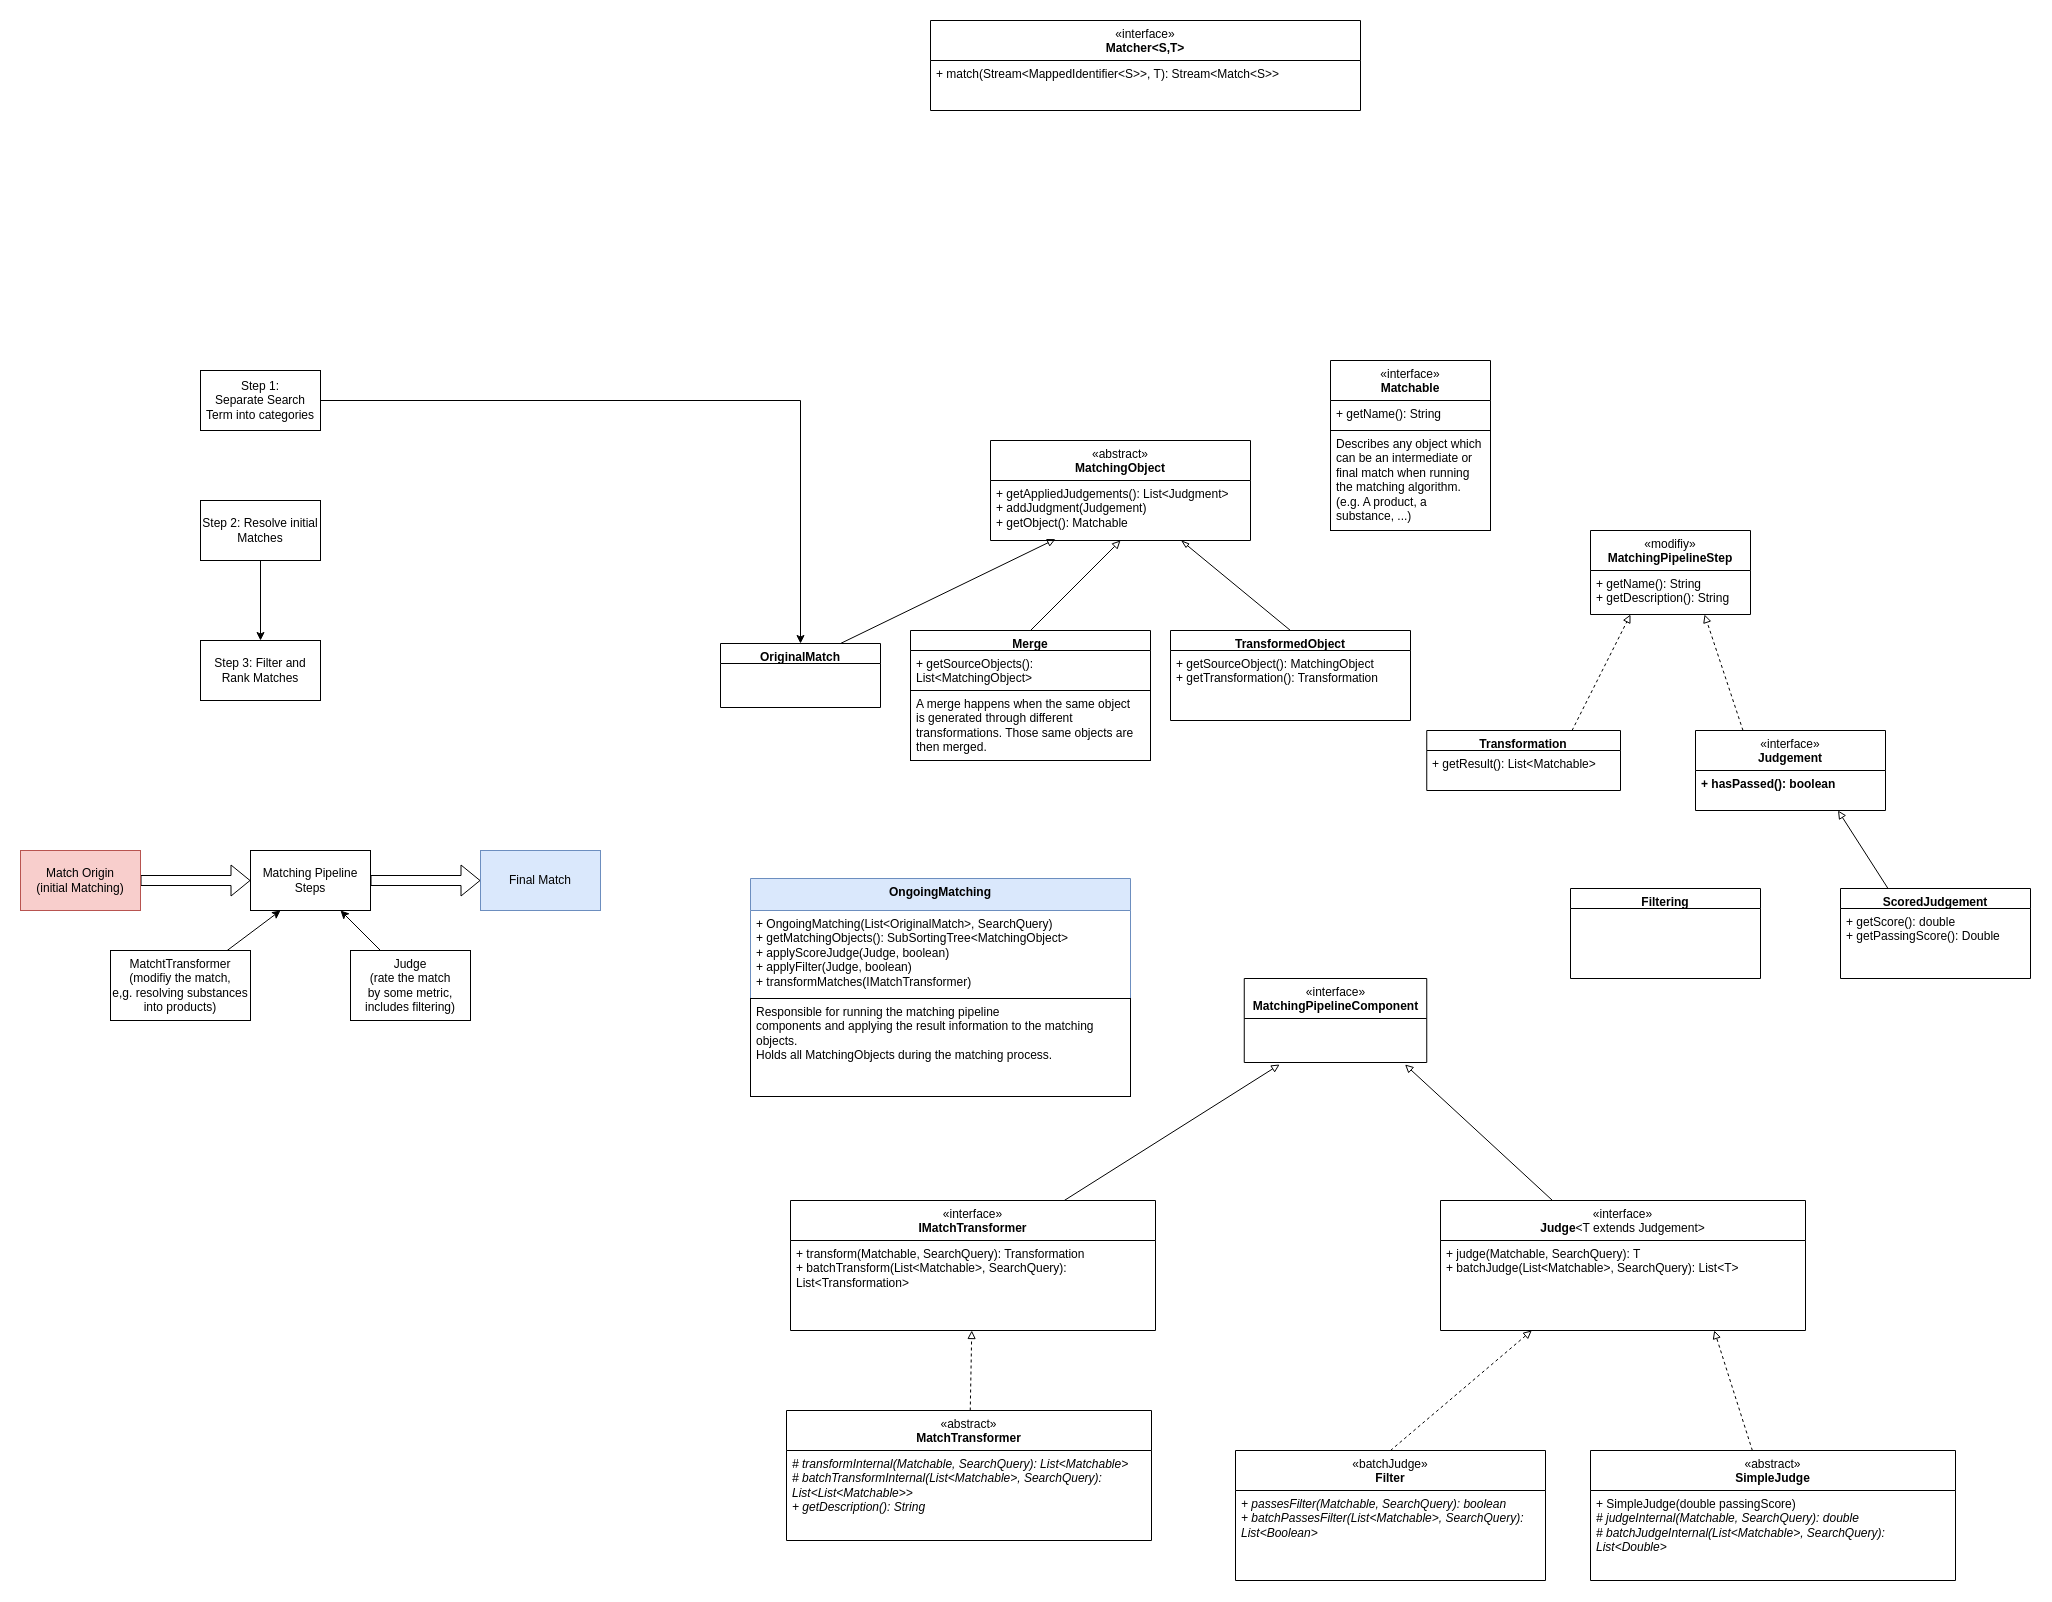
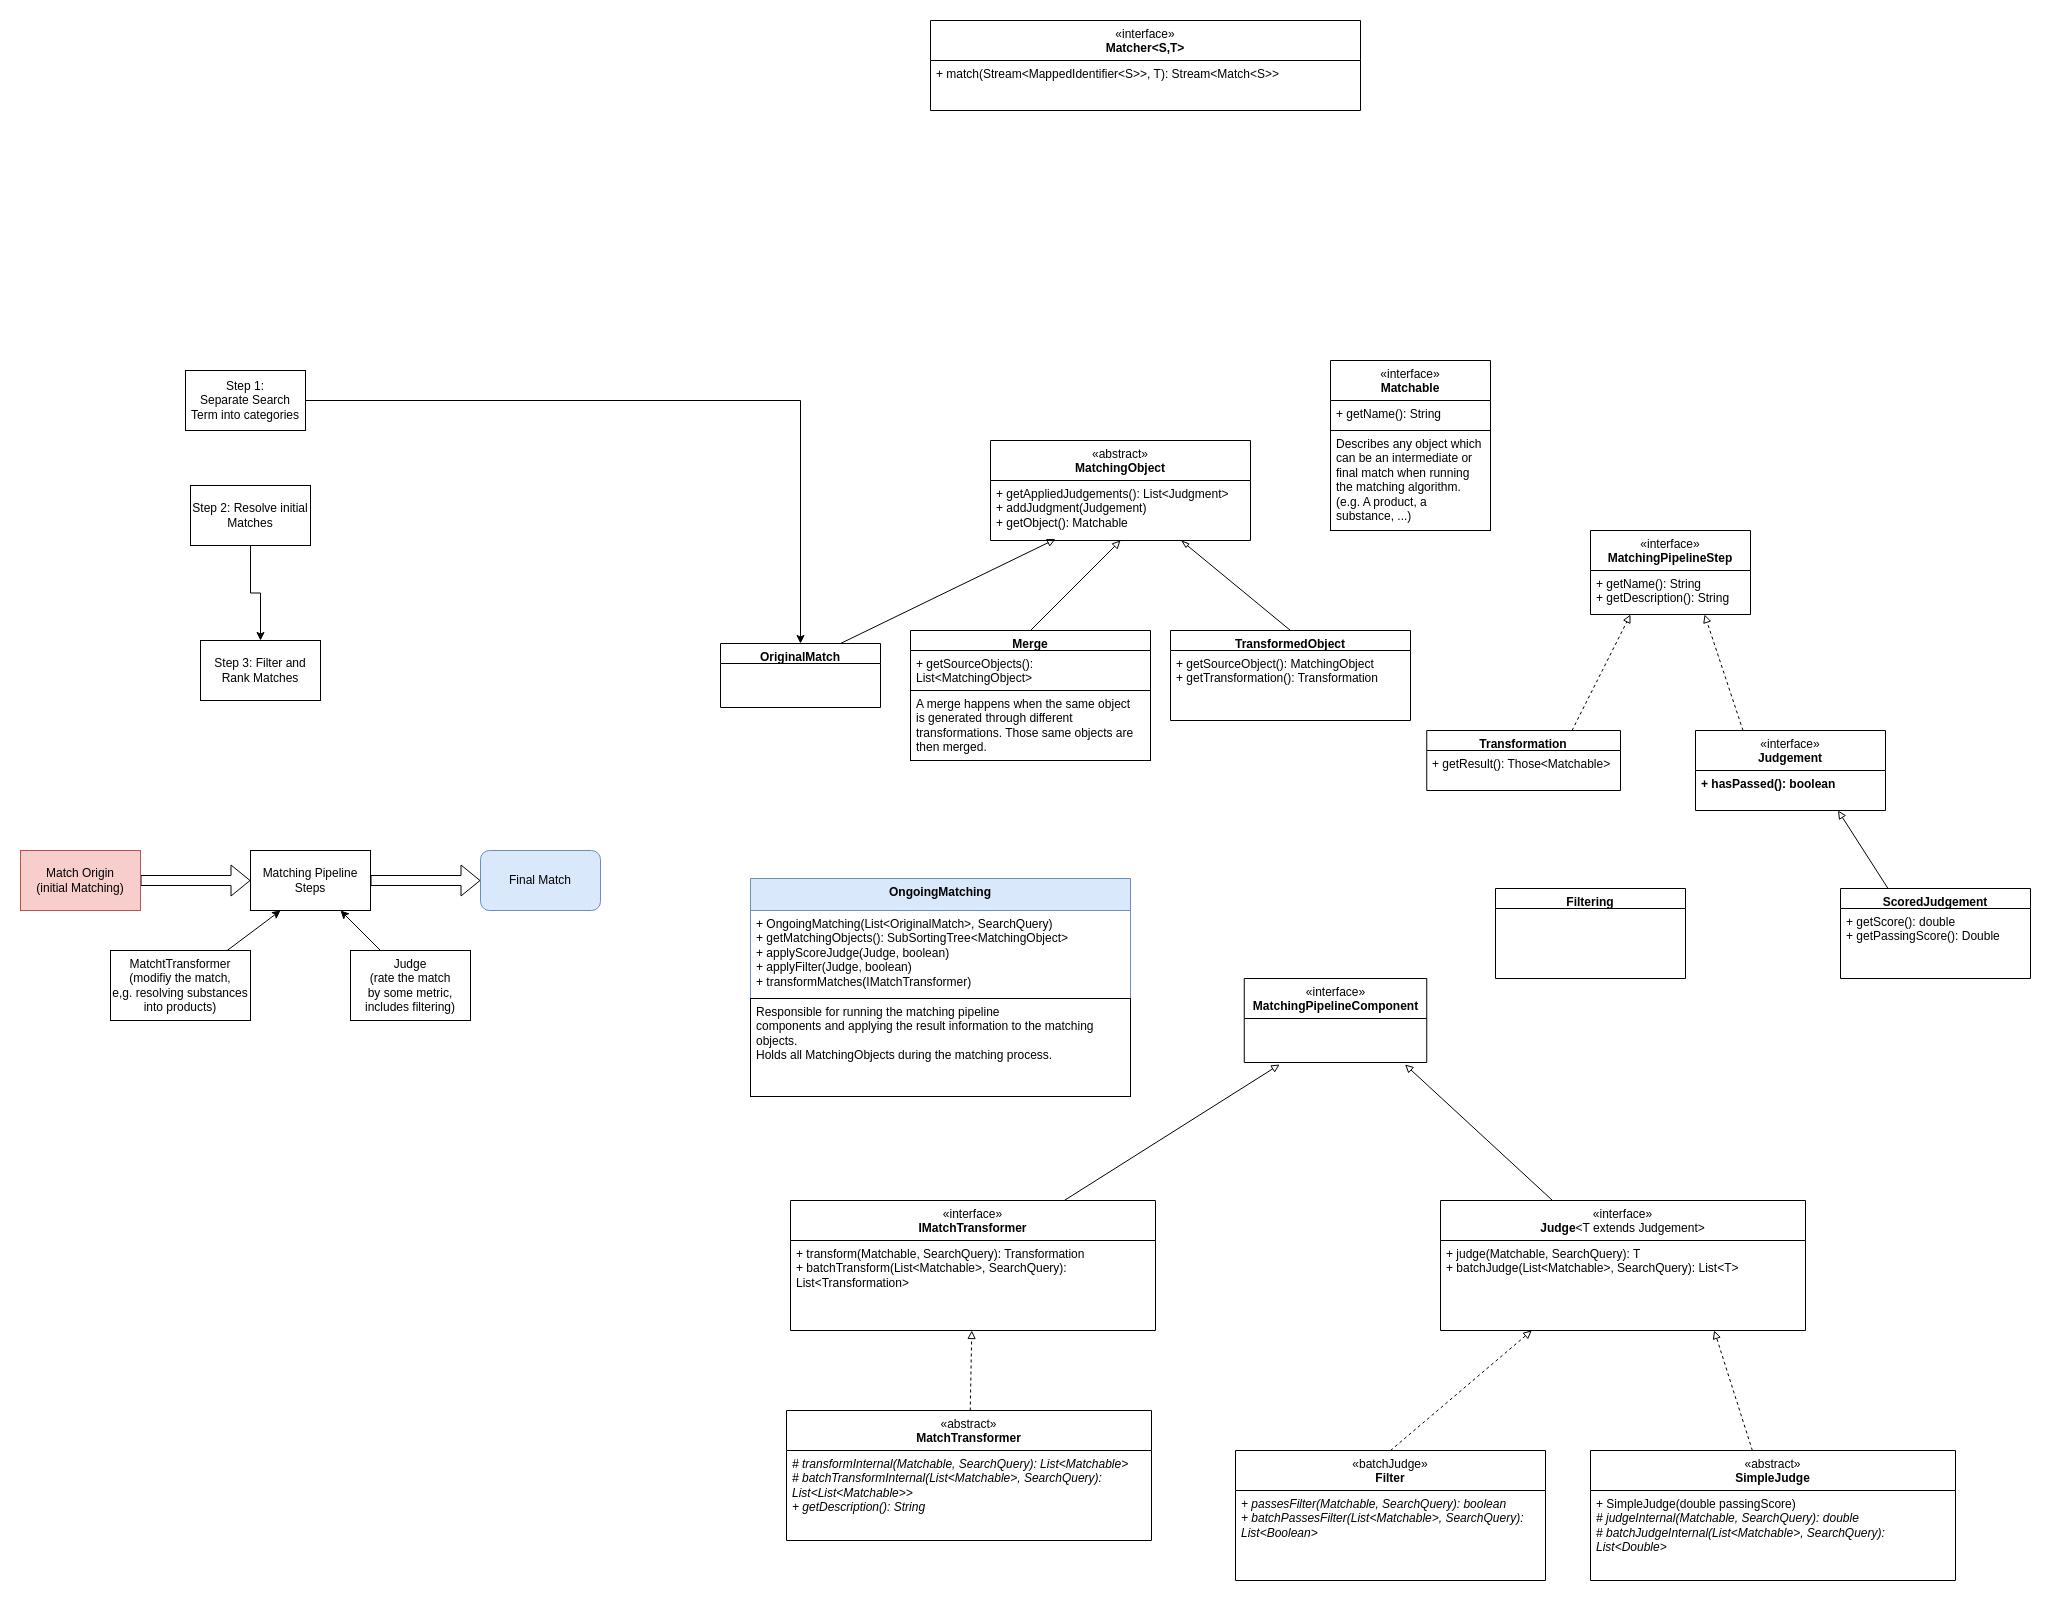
- <mxCell id="3" value="&lt;div&gt;Step 1:&lt;/div&gt;&lt;div&gt;Separate Search Term into categories&lt;br&gt;&lt;/div&gt;" style="rounded=0;whiteSpace=wrap;html=1;" parent="1" vertex="1"><mxGeometry x="200" y="370" width="120" height="60" as="geometry" /></mxCell>
+ <mxCell id="3" value="&lt;div&gt;Step 1:&lt;/div&gt;&lt;div&gt;Separate Search Term into categories&lt;br&gt;&lt;/div&gt;" style="rounded=0;whiteSpace=wrap;html=1;" parent="1" vertex="1"><mxGeometry x="185" y="370" width="120" height="60" as="geometry" /></mxCell>
- <mxCell id="60" value="Step 2: Resolve initial Matches" style="rounded=0;whiteSpace=wrap;html=1;" vertex="1" parent="1"><mxGeometry x="200" y="500" width="120" height="60" as="geometry" /></mxCell>
+ <mxCell id="60" value="Step 2: Resolve initial Matches" style="rounded=0;whiteSpace=wrap;html=1;" vertex="1" parent="1"><mxGeometry x="190" y="485" width="120" height="60" as="geometry" /></mxCell>
- <mxCell id="14" value="&lt;span style=&quot;font-weight: normal;&quot;&gt;«modifiy»&lt;/span&gt;&lt;br&gt;&lt;b&gt;MatchingPipelineStep&lt;/b&gt;" style="swimlane;fontStyle=1;align=center;verticalAlign=top;childLayout=stackLayout;horizontal=1;startSize=40;horizontalStack=0;resizeParent=1;resizeParentMax=0;resizeLast=0;collapsible=1;marginBottom=0;whiteSpace=wrap;html=1;" parent="1" vertex="1"><mxGeometry x="1590" y="530" width="160" height="84" as="geometry" /></mxCell>
+ <mxCell id="14" value="&lt;span style=&quot;font-weight: normal;&quot;&gt;«interface»&lt;/span&gt;&lt;br&gt;&lt;b&gt;MatchingPipelineStep&lt;/b&gt;" style="swimlane;fontStyle=1;align=center;verticalAlign=top;childLayout=stackLayout;horizontal=1;startSize=40;horizontalStack=0;resizeParent=1;resizeParentMax=0;resizeLast=0;collapsible=1;marginBottom=0;whiteSpace=wrap;html=1;" parent="1" vertex="1"><mxGeometry x="1590" y="530" width="160" height="84" as="geometry" /></mxCell>
- <mxCell id="18" value="+ getResult(): List&amp;lt;Matchable&amp;gt;" style="text;strokeColor=none;fillColor=none;align=left;verticalAlign=top;spacingLeft=4;spacingRight=4;overflow=hidden;rotatable=0;points=[[0,0.5],[1,0.5]];portConstraint=eastwest;whiteSpace=wrap;html=1;" parent="17" vertex="1"><mxGeometry y="20" width="193.75" height="40" as="geometry" /></mxCell>
+ <mxCell id="18" value="+ getResult(): Those&amp;lt;Matchable&amp;gt;" style="text;strokeColor=none;fillColor=none;align=left;verticalAlign=top;spacingLeft=4;spacingRight=4;overflow=hidden;rotatable=0;points=[[0,0.5],[1,0.5]];portConstraint=eastwest;whiteSpace=wrap;html=1;" parent="17" vertex="1"><mxGeometry y="20" width="193.75" height="40" as="geometry" /></mxCell>
- <mxCell id="9" value="Final Match" style="rounded=0;whiteSpace=wrap;html=1;fillColor=#dae8fc;strokeColor=#6c8ebf;" parent="1" vertex="1"><mxGeometry x="480" y="850" width="120" height="60" as="geometry" /></mxCell>
+ <mxCell id="9" value="Final Match" style="whiteSpace=wrap;html=1;fillColor=#dae8fc;strokeColor=#6c8ebf;rounded=1;" parent="1" vertex="1"><mxGeometry x="480" y="850" width="120" height="60" as="geometry" /></mxCell>
- <mxCell id="26" value="Filtering" style="swimlane;fontStyle=1;align=center;verticalAlign=top;childLayout=stackLayout;horizontal=1;startSize=20;horizontalStack=0;resizeParent=1;resizeParentMax=0;resizeLast=0;collapsible=1;marginBottom=0;whiteSpace=wrap;html=1;" parent="1" vertex="1"><mxGeometry x="1570" y="888" width="190" height="90" as="geometry"><mxRectangle x="1610" y="738" width="90" height="32" as="alternateBounds" /></mxGeometry></mxCell>
+ <mxCell id="26" value="Filtering" style="swimlane;fontStyle=1;align=center;verticalAlign=top;childLayout=stackLayout;horizontal=1;startSize=20;horizontalStack=0;resizeParent=1;resizeParentMax=0;resizeLast=0;collapsible=1;marginBottom=0;whiteSpace=wrap;html=1;" parent="1" vertex="1"><mxGeometry x="1495" y="888" width="190" height="90" as="geometry"><mxRectangle x="1610" y="738" width="90" height="32" as="alternateBounds" /></mxGeometry></mxCell>
